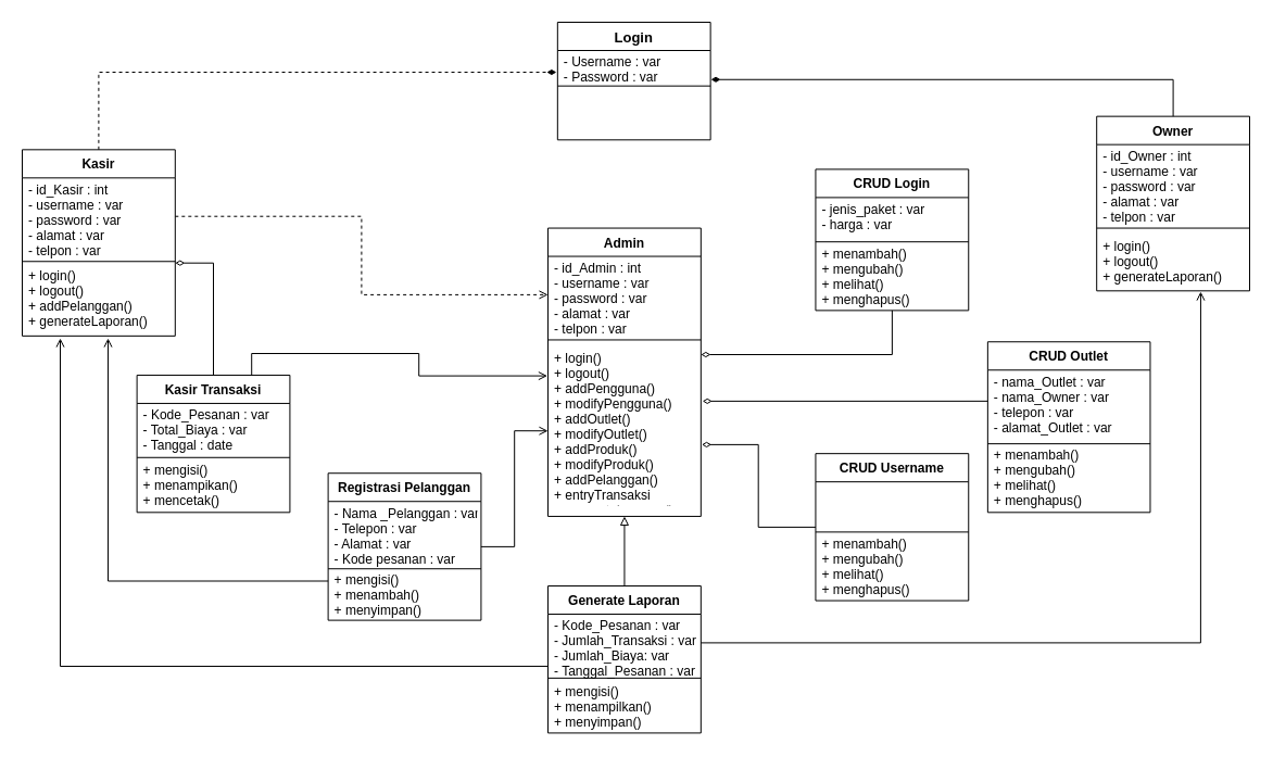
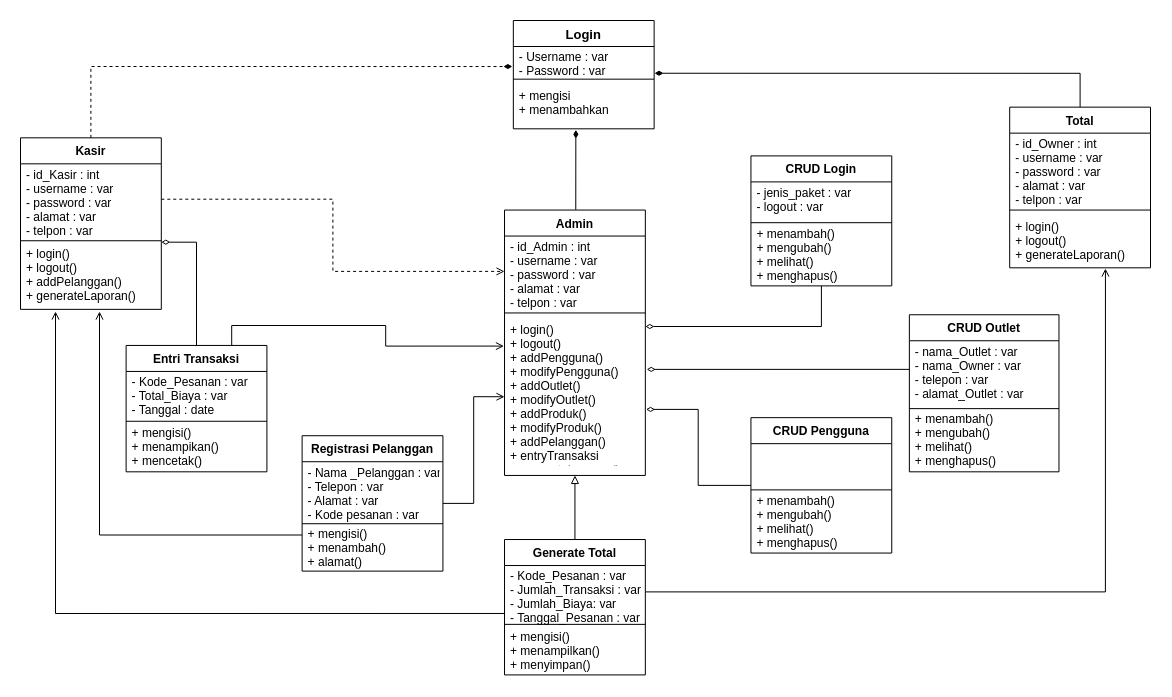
+ <mxCell id="23" value="+ mengisi&#10;+ menambahkan" style="text;strokeColor=none;fillColor=none;align=left;verticalAlign=top;spacingLeft=4;spacingRight=4;overflow=hidden;rotatable=0;points=[[0,0.5],[1,0.5]];portConstraint=eastwest;container=0;" parent="1" vertex="1"><mxGeometry x="512.835" y="82.283" width="140.81" height="46.035" as="geometry" /></mxCell>
- <mxCell id="11" value="Owner" style="swimlane;fontStyle=1;align=center;verticalAlign=top;childLayout=stackLayout;horizontal=1;startSize=26;horizontalStack=0;resizeParent=1;resizeParentMax=0;resizeLast=0;collapsible=1;marginBottom=0;container=0;" parent="1" vertex="1"><mxGeometry x="1009.19" y="106.654" width="140.81" height="160.671" as="geometry" /></mxCell>
+ <mxCell id="11" value="Total" style="swimlane;fontStyle=1;align=center;verticalAlign=top;childLayout=stackLayout;horizontal=1;startSize=26;horizontalStack=0;resizeParent=1;resizeParentMax=0;resizeLast=0;collapsible=1;marginBottom=0;container=0;" parent="1" vertex="1"><mxGeometry x="1009.19" y="106.654" width="140.81" height="160.671" as="geometry" /></mxCell>
+ <mxCell id="24" value="" style="edgeStyle=orthogonalEdgeStyle;rounded=0;orthogonalLoop=1;jettySize=auto;html=1;endArrow=diamondThin;endFill=1;entryX=0.444;entryY=1.023;entryDx=0;entryDy=0;entryPerimeter=0;exitX=0.506;exitY=-0.001;exitDx=0;exitDy=0;exitPerimeter=0;" parent="1" source="8" target="23" edge="1"><mxGeometry x="-1149" y="-741" as="geometry"><Array as="points"><mxPoint x="575.319" y="173.45" /><mxPoint x="575.319" y="173.45" /></Array></mxGeometry></mxCell>
- <mxCell id="46" value="- jenis_paket : var&#10;- harga : var" style="text;strokeColor=none;fillColor=none;align=left;verticalAlign=top;spacingLeft=4;spacingRight=4;overflow=hidden;rotatable=0;points=[[0,0.5],[1,0.5]];portConstraint=eastwest;container=0;" parent="1" vertex="1"><mxGeometry x="750.452" y="178.866" width="140.81" height="39.717" as="geometry" /></mxCell>
+ <mxCell id="46" value="- jenis_paket : var&#10;- logout : var" style="text;strokeColor=none;fillColor=none;align=left;verticalAlign=top;spacingLeft=4;spacingRight=4;overflow=hidden;rotatable=0;points=[[0,0.5],[1,0.5]];portConstraint=eastwest;container=0;" parent="1" vertex="1"><mxGeometry x="750.452" y="178.866" width="140.81" height="39.717" as="geometry" /></mxCell>
- <mxCell id="16" value="Kasir Transaksi" style="swimlane;fontStyle=1;align=center;verticalAlign=top;childLayout=stackLayout;horizontal=1;startSize=26;horizontalStack=0;resizeParent=1;resizeParentMax=0;resizeLast=0;collapsible=1;marginBottom=0;container=0;" parent="1" vertex="1"><mxGeometry x="125.607" y="344.953" width="140.81" height="126.371" as="geometry" /></mxCell>
+ <mxCell id="16" value="Entri Transaksi" style="swimlane;fontStyle=1;align=center;verticalAlign=top;childLayout=stackLayout;horizontal=1;startSize=26;horizontalStack=0;resizeParent=1;resizeParentMax=0;resizeLast=0;collapsible=1;marginBottom=0;container=0;" parent="1" vertex="1"><mxGeometry x="125.607" y="344.953" width="140.81" height="126.371" as="geometry" /></mxCell>
- <mxCell id="10" value="CRUD Username" style="swimlane;fontStyle=1;align=center;verticalAlign=top;childLayout=stackLayout;horizontal=1;startSize=26;horizontalStack=0;resizeParent=1;resizeParentMax=0;resizeLast=0;collapsible=1;marginBottom=0;container=0;" parent="1" vertex="1"><mxGeometry x="750.452" y="417.165" width="140.81" height="135.397" as="geometry" /></mxCell>
+ <mxCell id="10" value="CRUD Pengguna" style="swimlane;fontStyle=1;align=center;verticalAlign=top;childLayout=stackLayout;horizontal=1;startSize=26;horizontalStack=0;resizeParent=1;resizeParentMax=0;resizeLast=0;collapsible=1;marginBottom=0;container=0;" parent="1" vertex="1"><mxGeometry x="750.452" y="417.165" width="140.81" height="135.397" as="geometry" /></mxCell>
- <mxCell id="33" value="+ mengisi()&#10;+ menambah()&#10;+ menyimpan()" style="text;strokeColor=none;fillColor=none;align=left;verticalAlign=top;spacingLeft=4;spacingRight=4;overflow=hidden;rotatable=0;points=[[0,0.5],[1,0.5]];portConstraint=eastwest;container=0;" parent="1" vertex="1"><mxGeometry x="301.62" y="519.678" width="140.81" height="46.938" as="geometry" /></mxCell>
+ <mxCell id="33" value="+ mengisi()&#10;+ menambah()&#10;+ alamat()" style="text;strokeColor=none;fillColor=none;align=left;verticalAlign=top;spacingLeft=4;spacingRight=4;overflow=hidden;rotatable=0;points=[[0,0.5],[1,0.5]];portConstraint=eastwest;container=0;" parent="1" vertex="1"><mxGeometry x="301.62" y="519.678" width="140.81" height="46.938" as="geometry" /></mxCell>
- <mxCell id="2" value="Generate Laporan" style="swimlane;fontStyle=1;align=center;verticalAlign=top;childLayout=stackLayout;horizontal=1;startSize=26;horizontalStack=0;resizeParent=1;resizeParentMax=0;resizeLast=0;collapsible=1;marginBottom=0;container=0;" parent="1" vertex="1"><mxGeometry x="504.034" y="539.023" width="140.81" height="135.397" as="geometry"><mxRectangle x="-680" y="-290" width="130" height="26" as="alternateBounds" /></mxGeometry></mxCell>
+ <mxCell id="2" value="Generate Total" style="swimlane;fontStyle=1;align=center;verticalAlign=top;childLayout=stackLayout;horizontal=1;startSize=26;horizontalStack=0;resizeParent=1;resizeParentMax=0;resizeLast=0;collapsible=1;marginBottom=0;container=0;" parent="1" vertex="1"><mxGeometry x="504.034" y="539.023" width="140.81" height="135.397" as="geometry"><mxRectangle x="-680" y="-290" width="130" height="26" as="alternateBounds" /></mxGeometry></mxCell>
